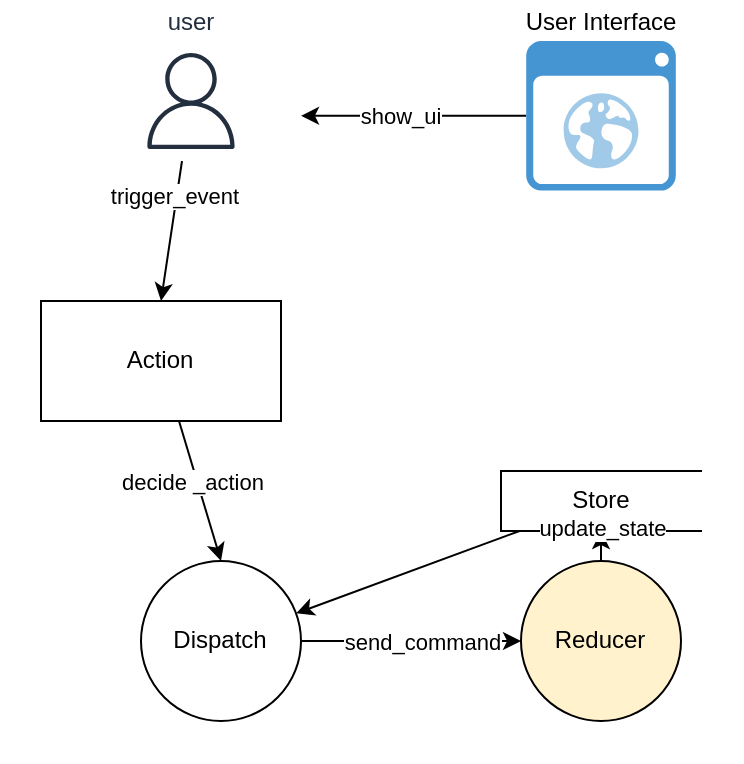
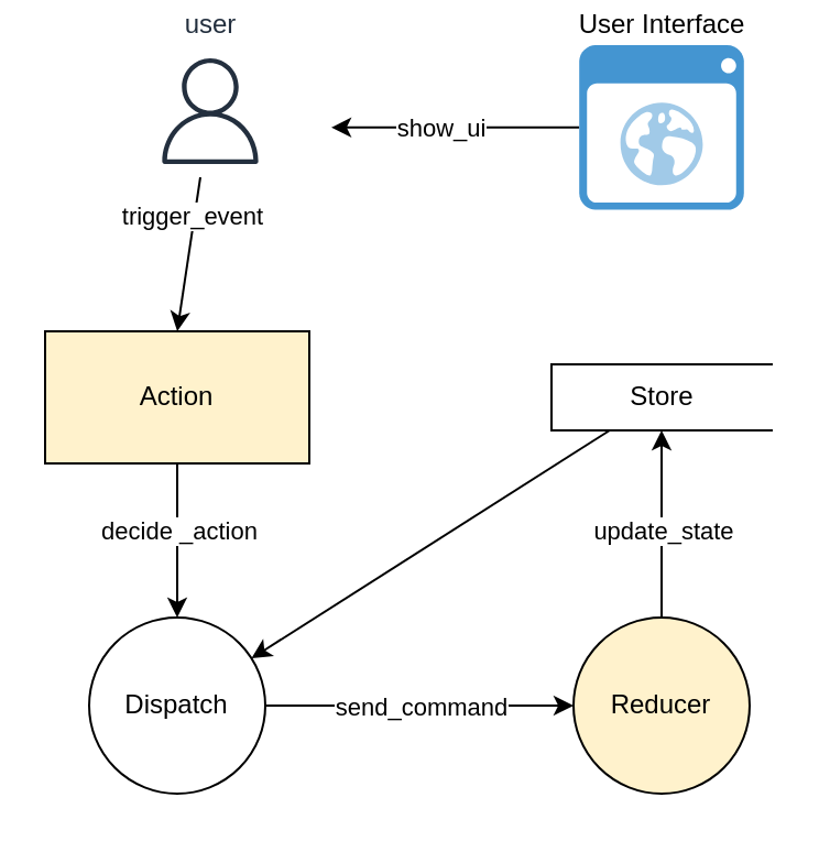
- <mxCell id="9" value="Action" style="whiteSpace=wrap;html=1;" vertex="1" parent="1"><mxGeometry x="20" y="150" width="120" height="60" as="geometry" /></mxCell>
+ <mxCell id="9" value="Action" style="whiteSpace=wrap;html=1;fillColor=#fff2cc;" vertex="1" parent="1"><mxGeometry x="20" y="150" width="120" height="60" as="geometry" /></mxCell>
- <mxCell id="3" value="Store" style="html=1;dashed=0;whitespace=wrap;shape=partialRectangle;right=0;" vertex="1" parent="1"><mxGeometry x="250" y="235" width="100" height="30" as="geometry" /></mxCell>
+ <mxCell id="3" value="Store" style="html=1;dashed=0;whitespace=wrap;shape=partialRectangle;right=0;" vertex="1" parent="1"><mxGeometry x="250" y="165" width="100" height="30" as="geometry" /></mxCell>
- <mxCell id="12" value="Dispatch" style="ellipse;whiteSpace=wrap;html=1;" vertex="1" parent="1"><mxGeometry x="70" y="280" width="80" height="80" as="geometry" /></mxCell>
+ <mxCell id="12" value="Dispatch" style="ellipse;whiteSpace=wrap;html=1;" vertex="1" parent="1"><mxGeometry x="40" y="280" width="80" height="80" as="geometry" /></mxCell>
